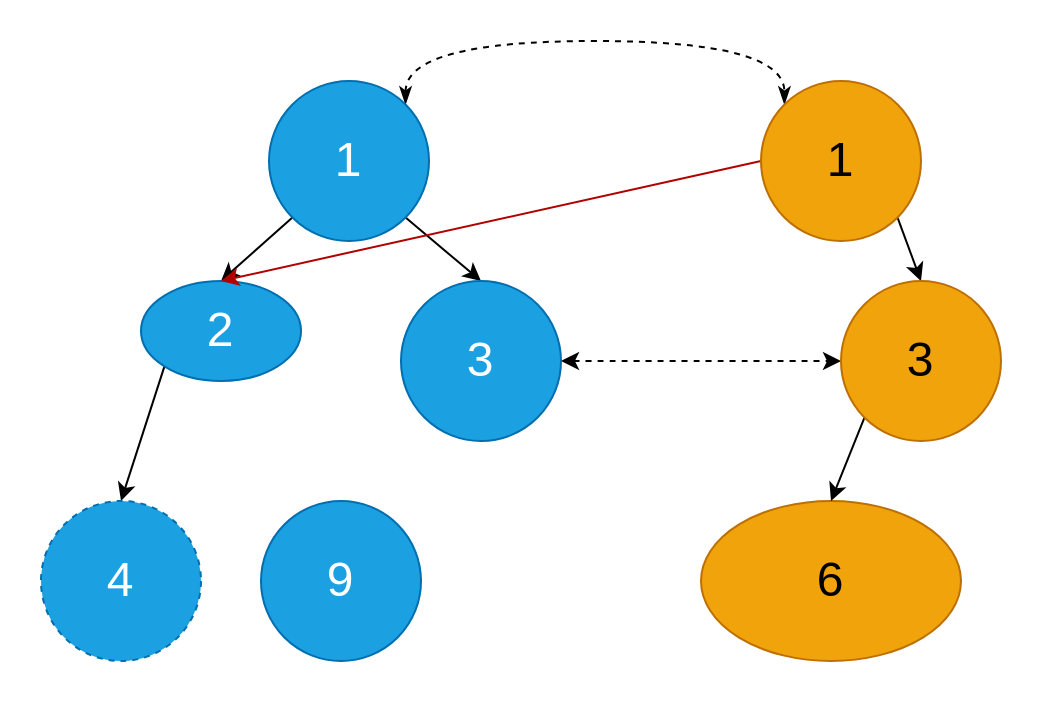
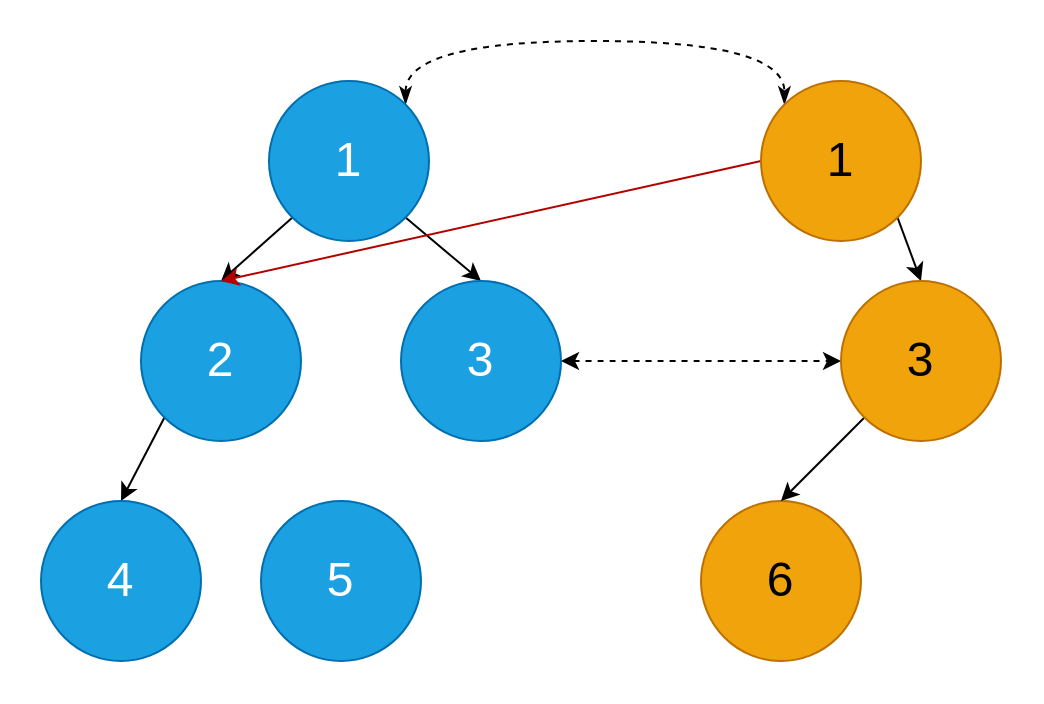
- <mxCell id="7" value="&lt;font style=&quot;font-size: 24px;&quot;&gt;2&lt;/font&gt;" style="ellipse;whiteSpace=wrap;html=1;aspect=fixed;fillColor=#1ba1e2;fontColor=#ffffff;strokeColor=#006EAF;" vertex="1" parent="1"><mxGeometry x="70" y="140" width="80" height="50" as="geometry" /></mxCell>
+ <mxCell id="7" value="&lt;font style=&quot;font-size: 24px;&quot;&gt;2&lt;/font&gt;" style="ellipse;whiteSpace=wrap;html=1;aspect=fixed;fillColor=#1ba1e2;fontColor=#ffffff;strokeColor=#006EAF;" vertex="1" parent="1"><mxGeometry x="70" y="140" width="80" height="80" as="geometry" /></mxCell>
- <mxCell id="10" value="&lt;font style=&quot;font-size: 24px;&quot;&gt;4&lt;/font&gt;" style="ellipse;whiteSpace=wrap;html=1;aspect=fixed;fillColor=#1ba1e2;fontColor=#ffffff;strokeColor=#006EAF;dashed=1;" vertex="1" parent="1"><mxGeometry x="20" y="250" width="80" height="80" as="geometry" /></mxCell>
+ <mxCell id="10" value="&lt;font style=&quot;font-size: 24px;&quot;&gt;4&lt;/font&gt;" style="ellipse;whiteSpace=wrap;html=1;aspect=fixed;fillColor=#1ba1e2;fontColor=#ffffff;strokeColor=#006EAF;" vertex="1" parent="1"><mxGeometry x="20" y="250" width="80" height="80" as="geometry" /></mxCell>
- <mxCell id="11" value="&lt;font style=&quot;font-size: 24px;&quot;&gt;9&lt;/font&gt;" style="ellipse;whiteSpace=wrap;html=1;aspect=fixed;fillColor=#1ba1e2;fontColor=#ffffff;strokeColor=#006EAF;" vertex="1" parent="1"><mxGeometry x="130" y="250" width="80" height="80" as="geometry" /></mxCell>
+ <mxCell id="11" value="&lt;font style=&quot;font-size: 24px;&quot;&gt;5&lt;/font&gt;" style="ellipse;whiteSpace=wrap;html=1;aspect=fixed;fillColor=#1ba1e2;fontColor=#ffffff;strokeColor=#006EAF;" vertex="1" parent="1"><mxGeometry x="130" y="250" width="80" height="80" as="geometry" /></mxCell>
- <mxCell id="12" value="&lt;font style=&quot;font-size: 24px;&quot;&gt;6&lt;/font&gt;" style="ellipse;whiteSpace=wrap;html=1;aspect=fixed;fillColor=#f0a30a;fontColor=#000000;strokeColor=#BD7000;" vertex="1" parent="1"><mxGeometry x="350" y="250" width="130" height="80" as="geometry" /></mxCell>
+ <mxCell id="12" value="&lt;font style=&quot;font-size: 24px;&quot;&gt;6&lt;/font&gt;" style="ellipse;whiteSpace=wrap;html=1;aspect=fixed;fillColor=#f0a30a;fontColor=#000000;strokeColor=#BD7000;" vertex="1" parent="1"><mxGeometry x="350" y="250" width="80" height="80" as="geometry" /></mxCell>
